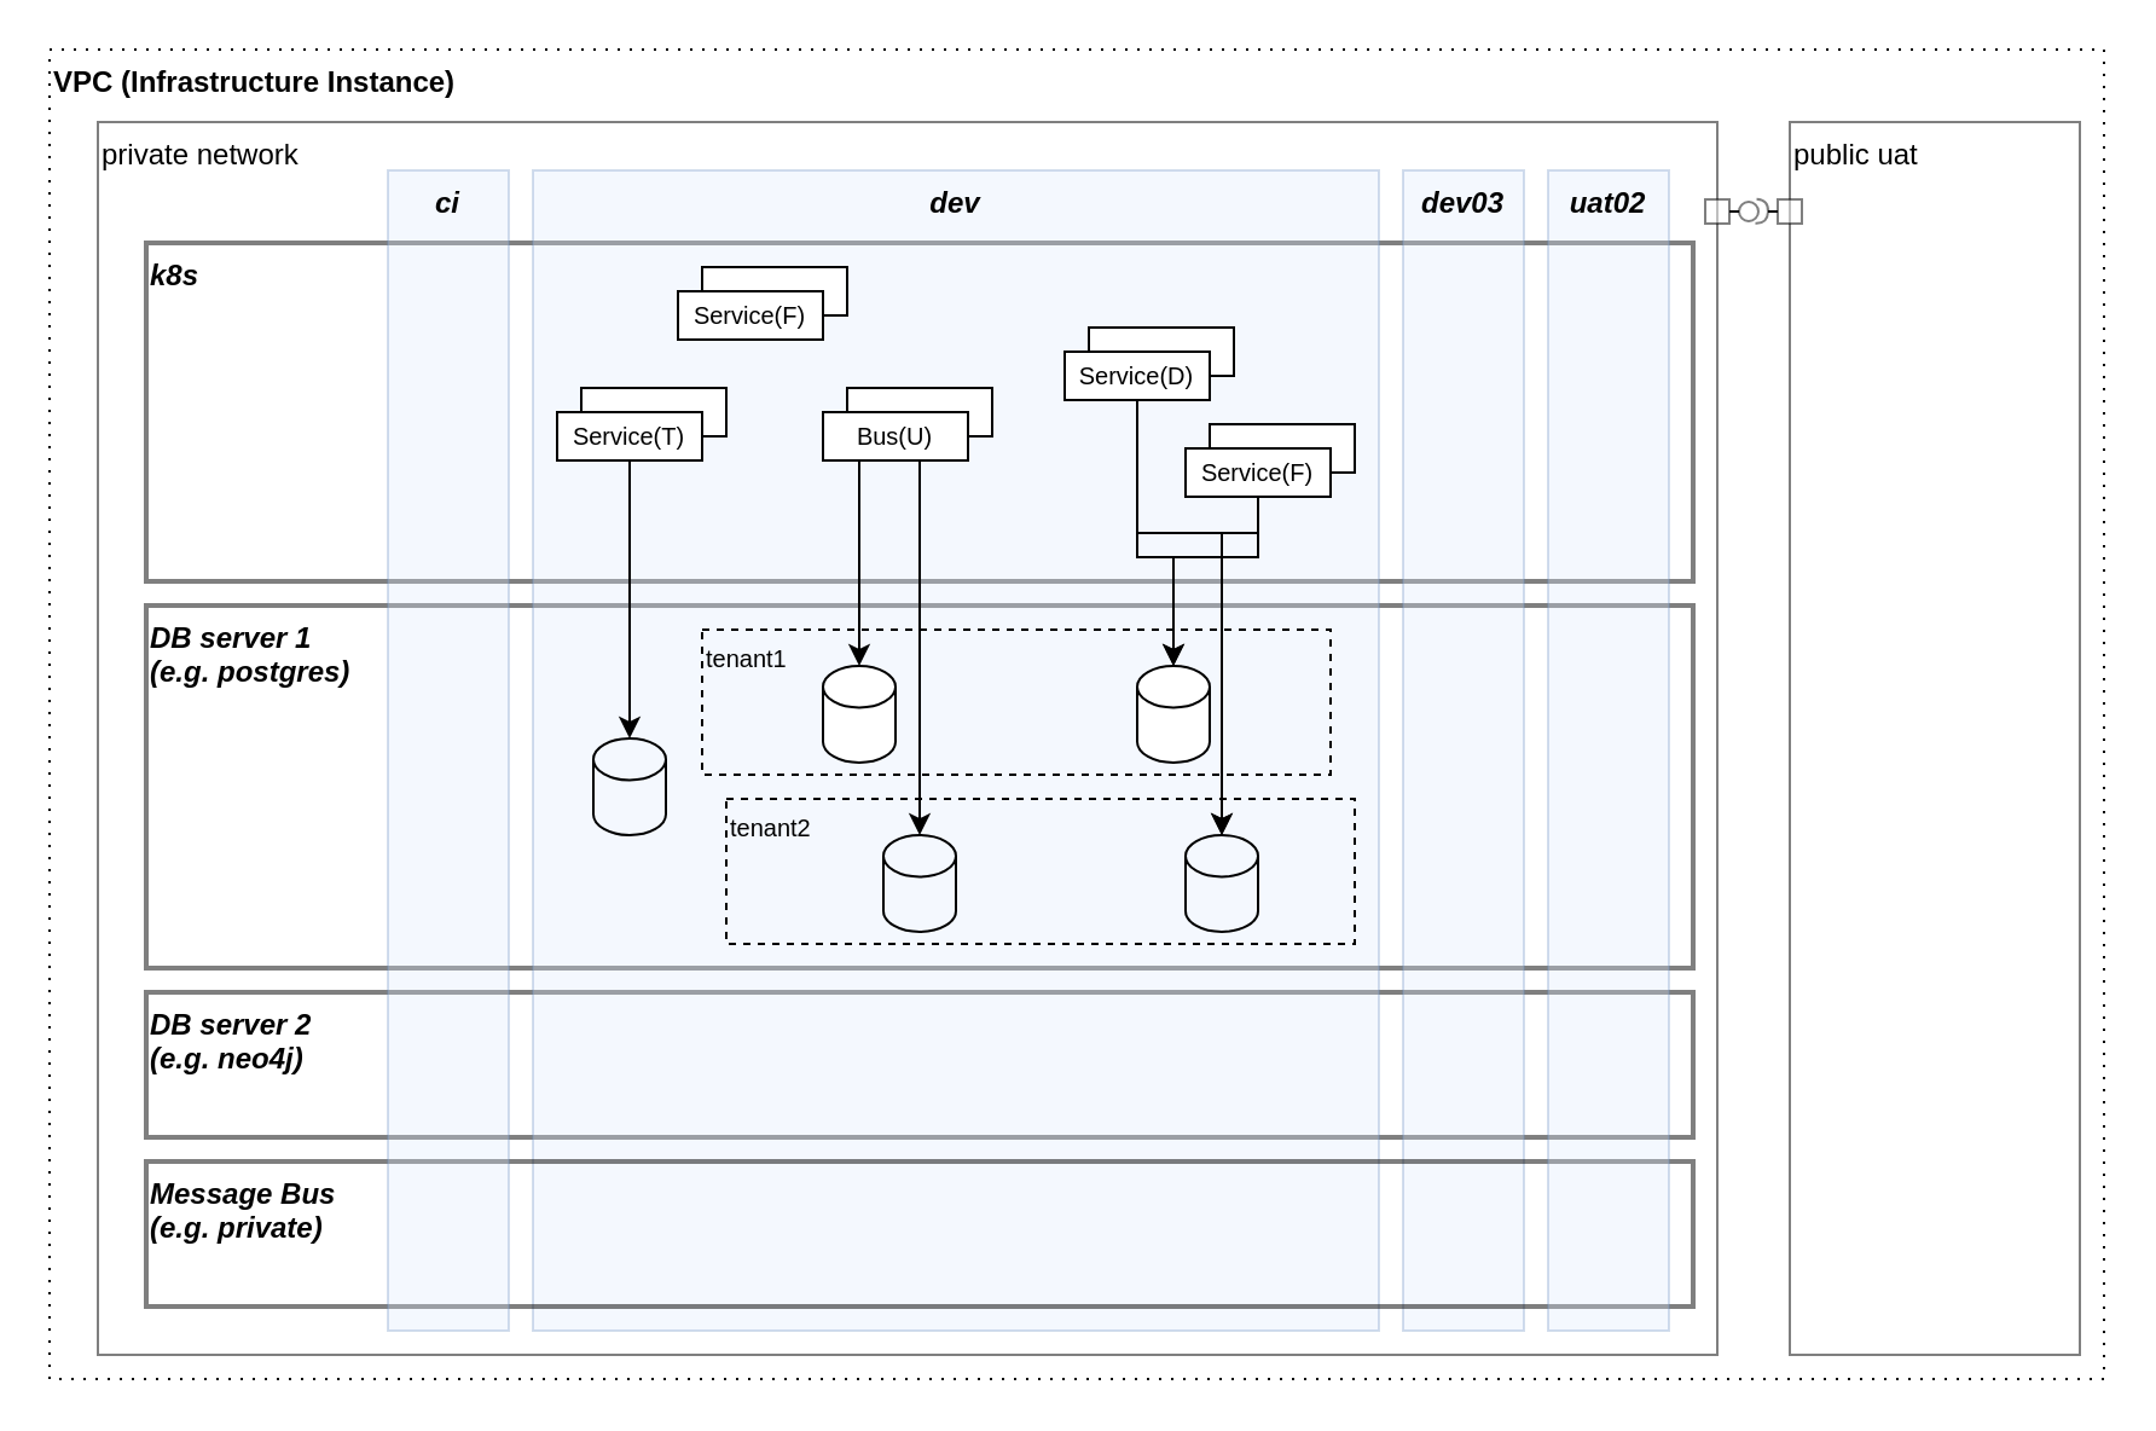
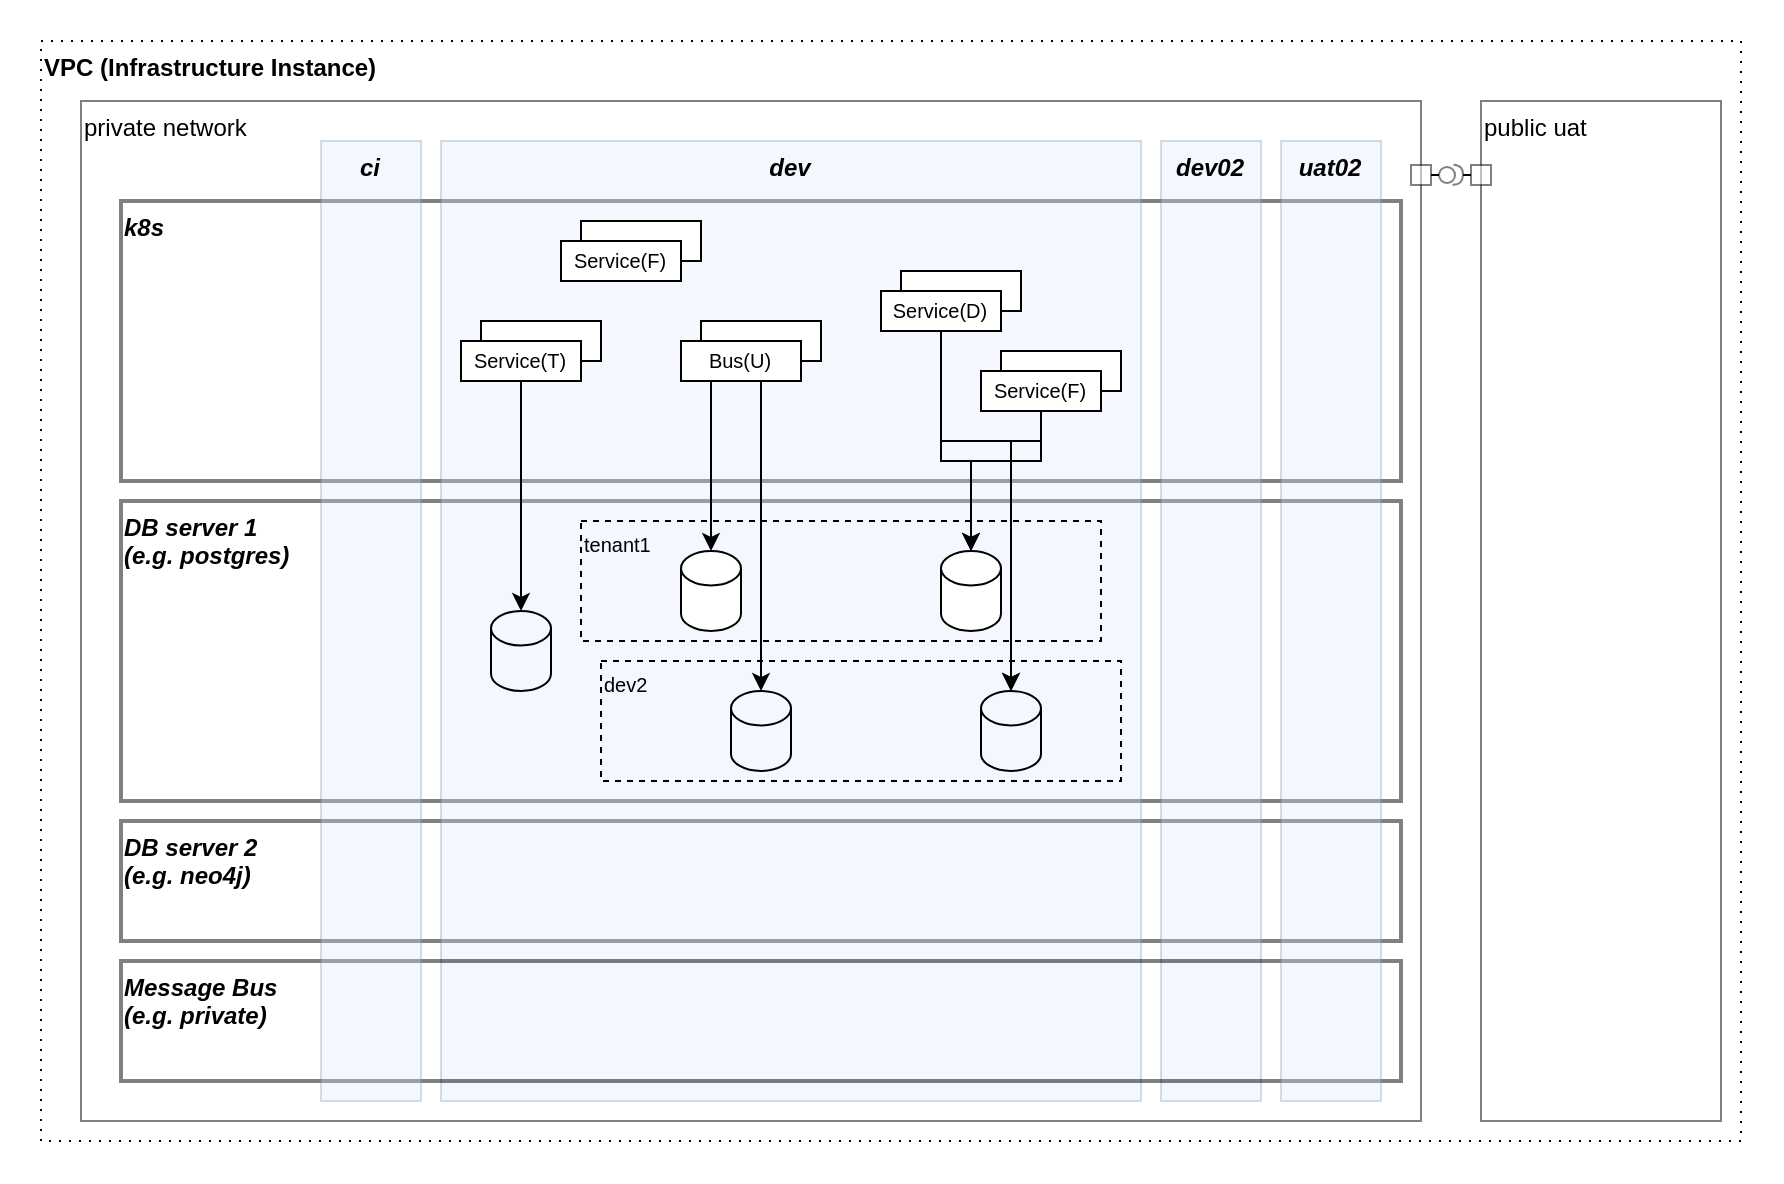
- <mxCell id="8" value="dev03" style="rounded=0;whiteSpace=wrap;html=1;fillColor=#dae8fc;fontStyle=3;verticalAlign=top;align=center;opacity=30;strokeColor=#6c8ebf;" parent="1" vertex="1"><mxGeometry x="580" y="70" width="50" height="480" as="geometry" /></mxCell>
+ <mxCell id="8" value="dev02" style="rounded=0;whiteSpace=wrap;html=1;fillColor=#dae8fc;fontStyle=3;verticalAlign=top;align=center;opacity=30;strokeColor=#6c8ebf;" parent="1" vertex="1"><mxGeometry x="580" y="70" width="50" height="480" as="geometry" /></mxCell>
- <mxCell id="16" value="tenant2" style="rounded=0;whiteSpace=wrap;html=1;fontSize=10;fontColor=#000000;strokeWidth=1;fillColor=none;align=left;verticalAlign=top;dashed=1;" parent="1" vertex="1"><mxGeometry x="300" y="330" width="260" height="60" as="geometry" /></mxCell>
+ <mxCell id="16" value="dev2" style="rounded=0;whiteSpace=wrap;html=1;fontSize=10;fontColor=#000000;strokeWidth=1;fillColor=none;align=left;verticalAlign=top;dashed=1;" parent="1" vertex="1"><mxGeometry x="300" y="330" width="260" height="60" as="geometry" /></mxCell>
